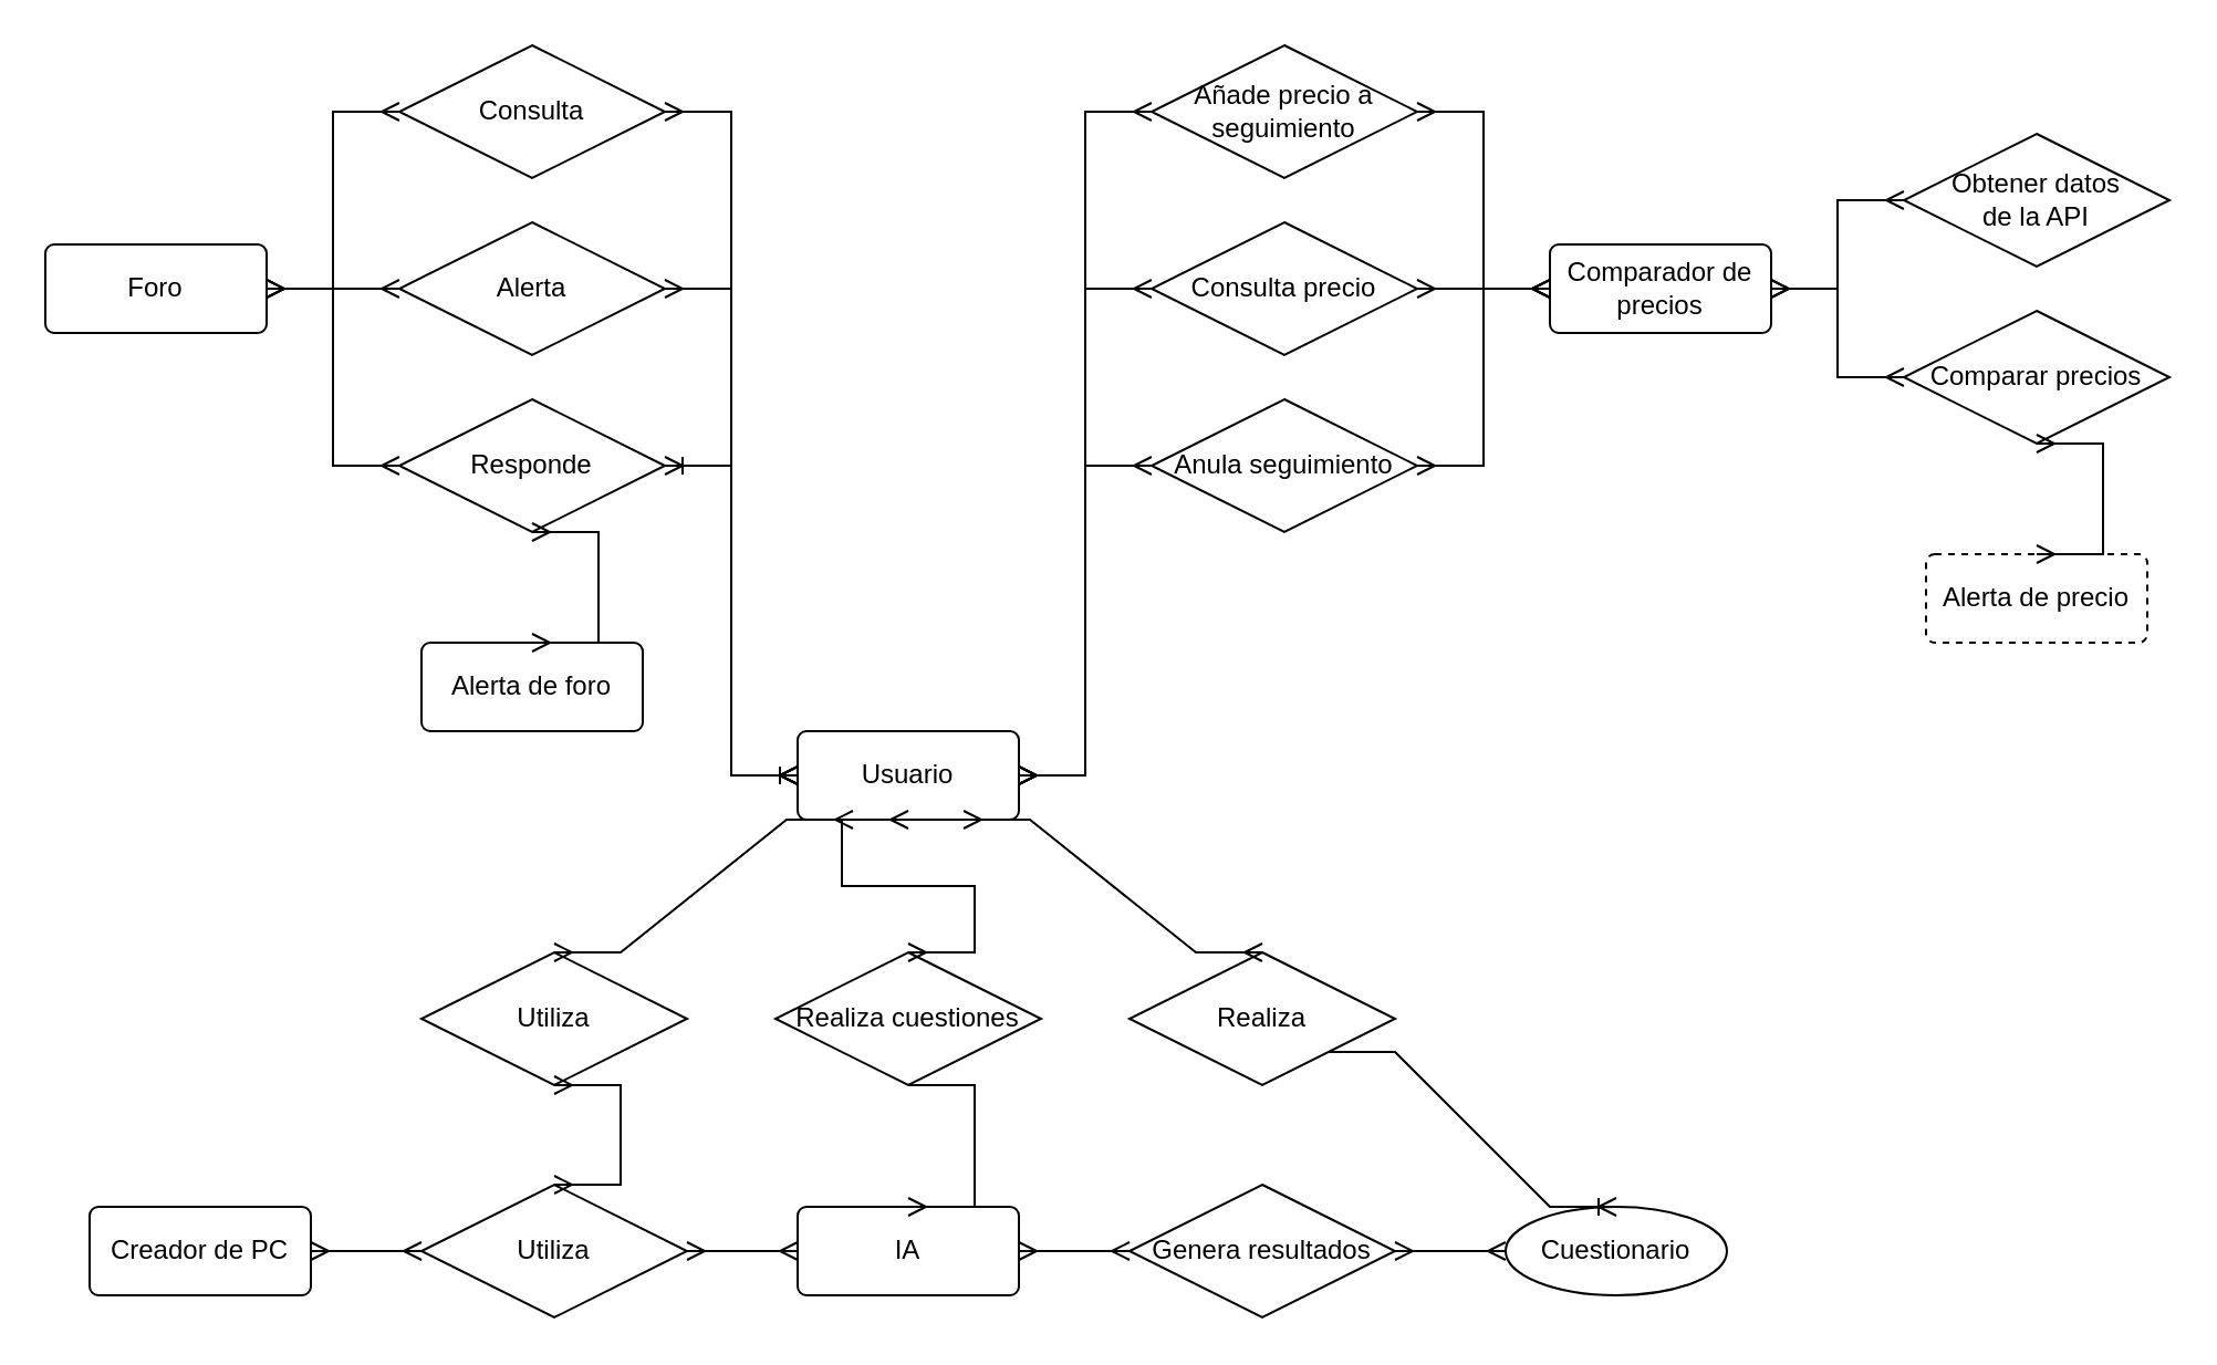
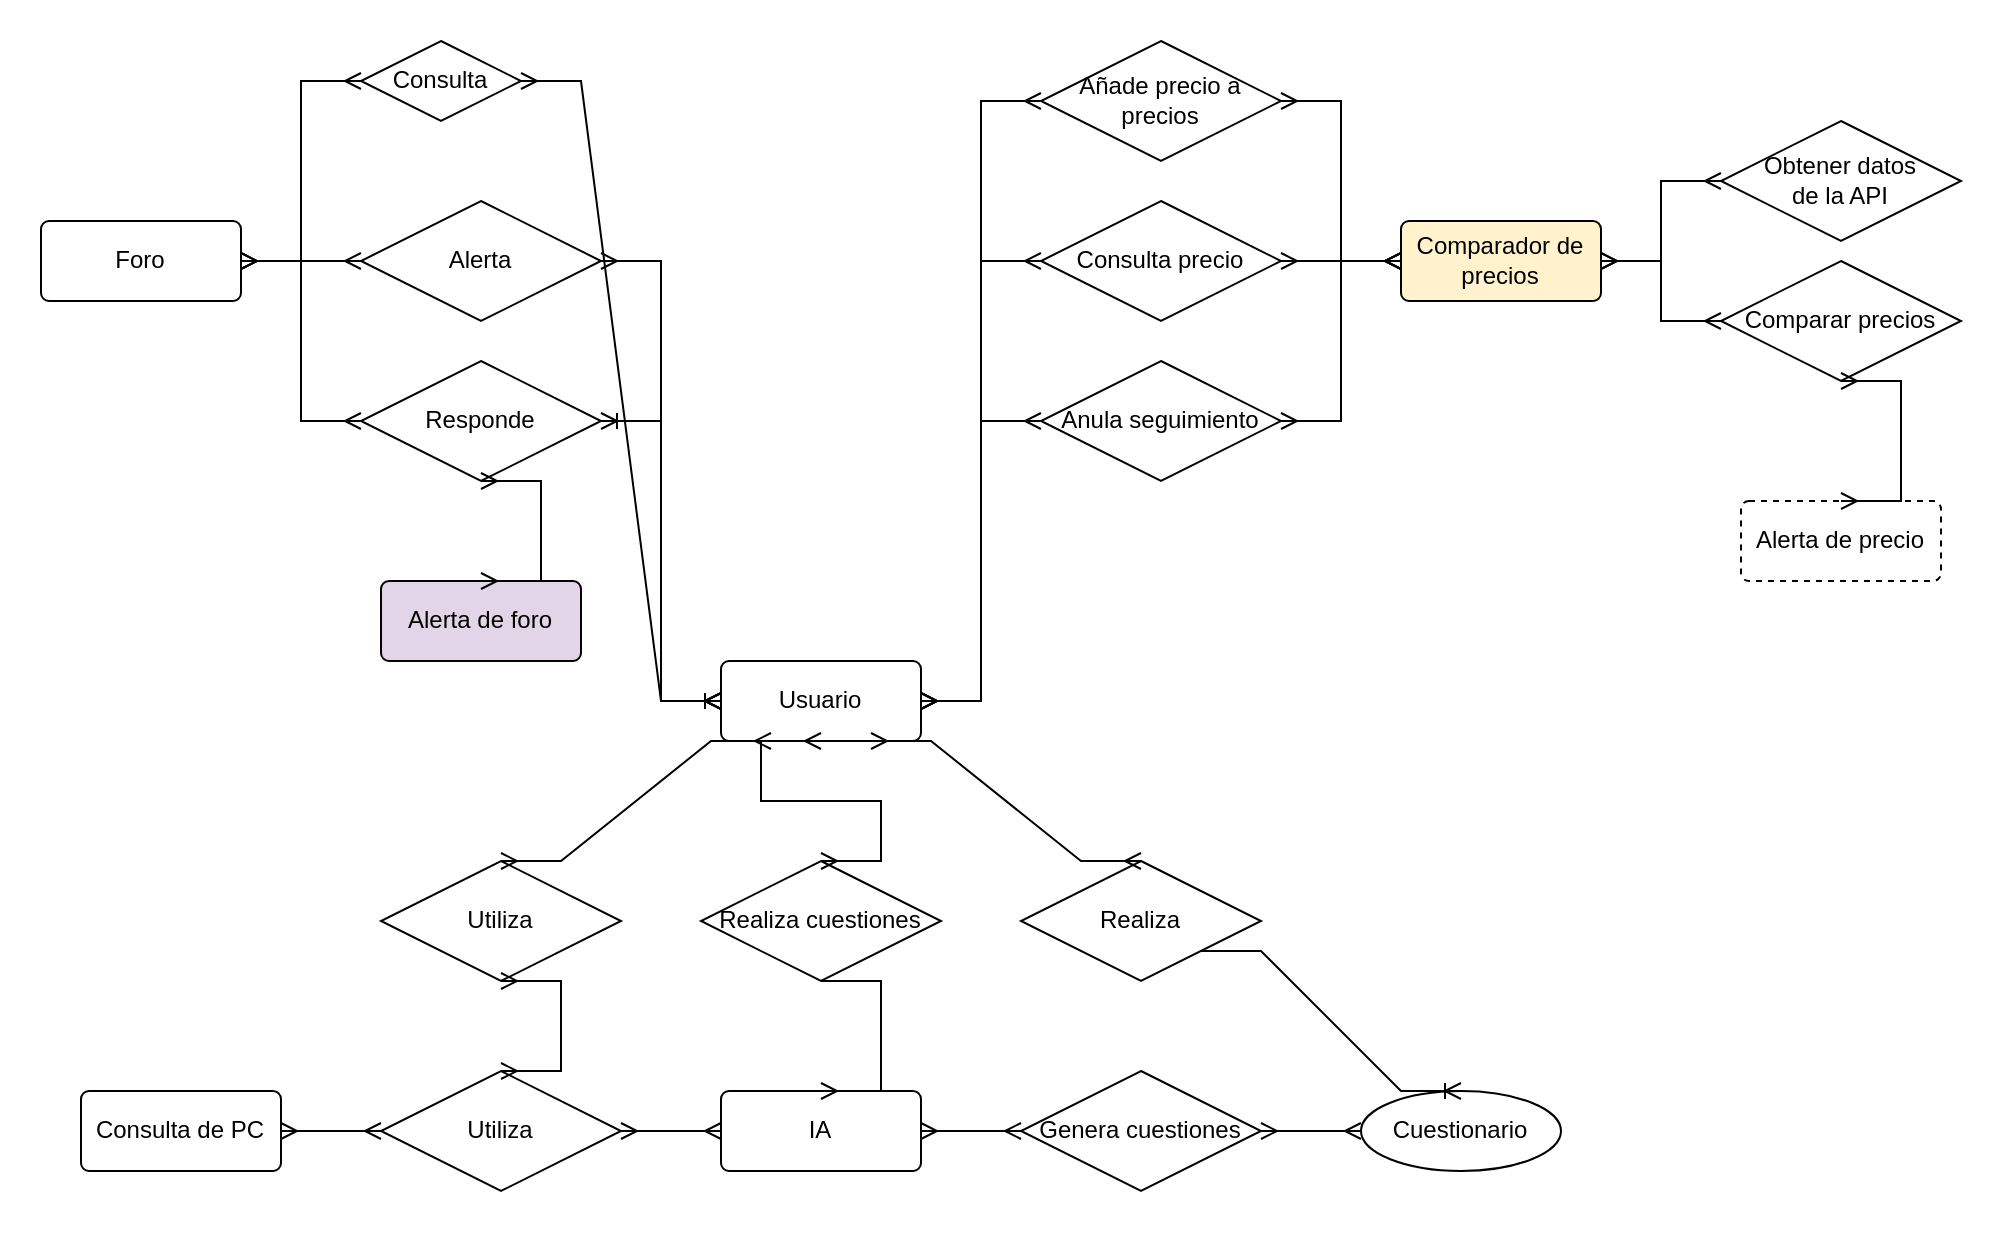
- <mxCell id="9" value="Consulta" style="shape=rhombus;perimeter=rhombusPerimeter;whiteSpace=wrap;html=1;align=center;" vertex="1" parent="1"><mxGeometry x="180" y="20" width="120" height="60" as="geometry" /></mxCell>
+ <mxCell id="9" value="Consulta" style="shape=rhombus;perimeter=rhombusPerimeter;whiteSpace=wrap;html=1;align=center;" vertex="1" parent="1"><mxGeometry x="180" y="20" width="80" height="40" as="geometry" /></mxCell>
- <mxCell id="24" value="Añade precio a seguimiento" style="shape=rhombus;perimeter=rhombusPerimeter;whiteSpace=wrap;html=1;align=center;" vertex="1" parent="1"><mxGeometry x="520" y="20" width="120" height="60" as="geometry" /></mxCell>
+ <mxCell id="24" value="Añade precio a precios" style="shape=rhombus;perimeter=rhombusPerimeter;whiteSpace=wrap;html=1;align=center;" vertex="1" parent="1"><mxGeometry x="520" y="20" width="120" height="60" as="geometry" /></mxCell>
- <mxCell id="4" value="Comparador de precios" style="rounded=1;arcSize=10;whiteSpace=wrap;html=1;align=center;" vertex="1" parent="1"><mxGeometry x="700" y="110" width="100" height="40" as="geometry" /></mxCell>
+ <mxCell id="4" value="Comparador de precios" style="rounded=1;arcSize=10;whiteSpace=wrap;html=1;align=center;fillColor=#fff2cc;" vertex="1" parent="1"><mxGeometry x="700" y="110" width="100" height="40" as="geometry" /></mxCell>
- <mxCell id="35" value="Comparar precios" style="shape=rhombus;perimeter=rhombusPerimeter;whiteSpace=wrap;html=1;align=center;" vertex="1" parent="1"><mxGeometry x="860" y="140" width="120" height="60" as="geometry" /></mxCell>
+ <mxCell id="35" value="Comparar precios" style="shape=rhombus;perimeter=rhombusPerimeter;whiteSpace=wrap;html=1;align=center;" vertex="1" parent="1"><mxGeometry x="860" y="130" width="120" height="60" as="geometry" /></mxCell>
- <mxCell id="39" value="Alerta de foro" style="rounded=1;arcSize=10;whiteSpace=wrap;html=1;align=center;" vertex="1" parent="1"><mxGeometry x="190" y="290" width="100" height="40" as="geometry" /></mxCell>
+ <mxCell id="39" value="Alerta de foro" style="rounded=1;arcSize=10;whiteSpace=wrap;html=1;align=center;fillColor=#e1d5e7;" vertex="1" parent="1"><mxGeometry x="190" y="290" width="100" height="40" as="geometry" /></mxCell>
- <mxCell id="5" value="Creador de PC" style="rounded=1;arcSize=10;whiteSpace=wrap;html=1;align=center;" vertex="1" parent="1"><mxGeometry x="40" y="545" width="100" height="40" as="geometry" /></mxCell>
+ <mxCell id="5" value="Consulta de PC" style="rounded=1;arcSize=10;whiteSpace=wrap;html=1;align=center;" vertex="1" parent="1"><mxGeometry x="40" y="545" width="100" height="40" as="geometry" /></mxCell>
- <mxCell id="19" value="Genera resultados" style="shape=rhombus;perimeter=rhombusPerimeter;whiteSpace=wrap;html=1;align=center;" vertex="1" parent="1"><mxGeometry x="510" y="535" width="120" height="60" as="geometry" /></mxCell>
+ <mxCell id="19" value="Genera cuestiones" style="shape=rhombus;perimeter=rhombusPerimeter;whiteSpace=wrap;html=1;align=center;" vertex="1" parent="1"><mxGeometry x="510" y="535" width="120" height="60" as="geometry" /></mxCell>
